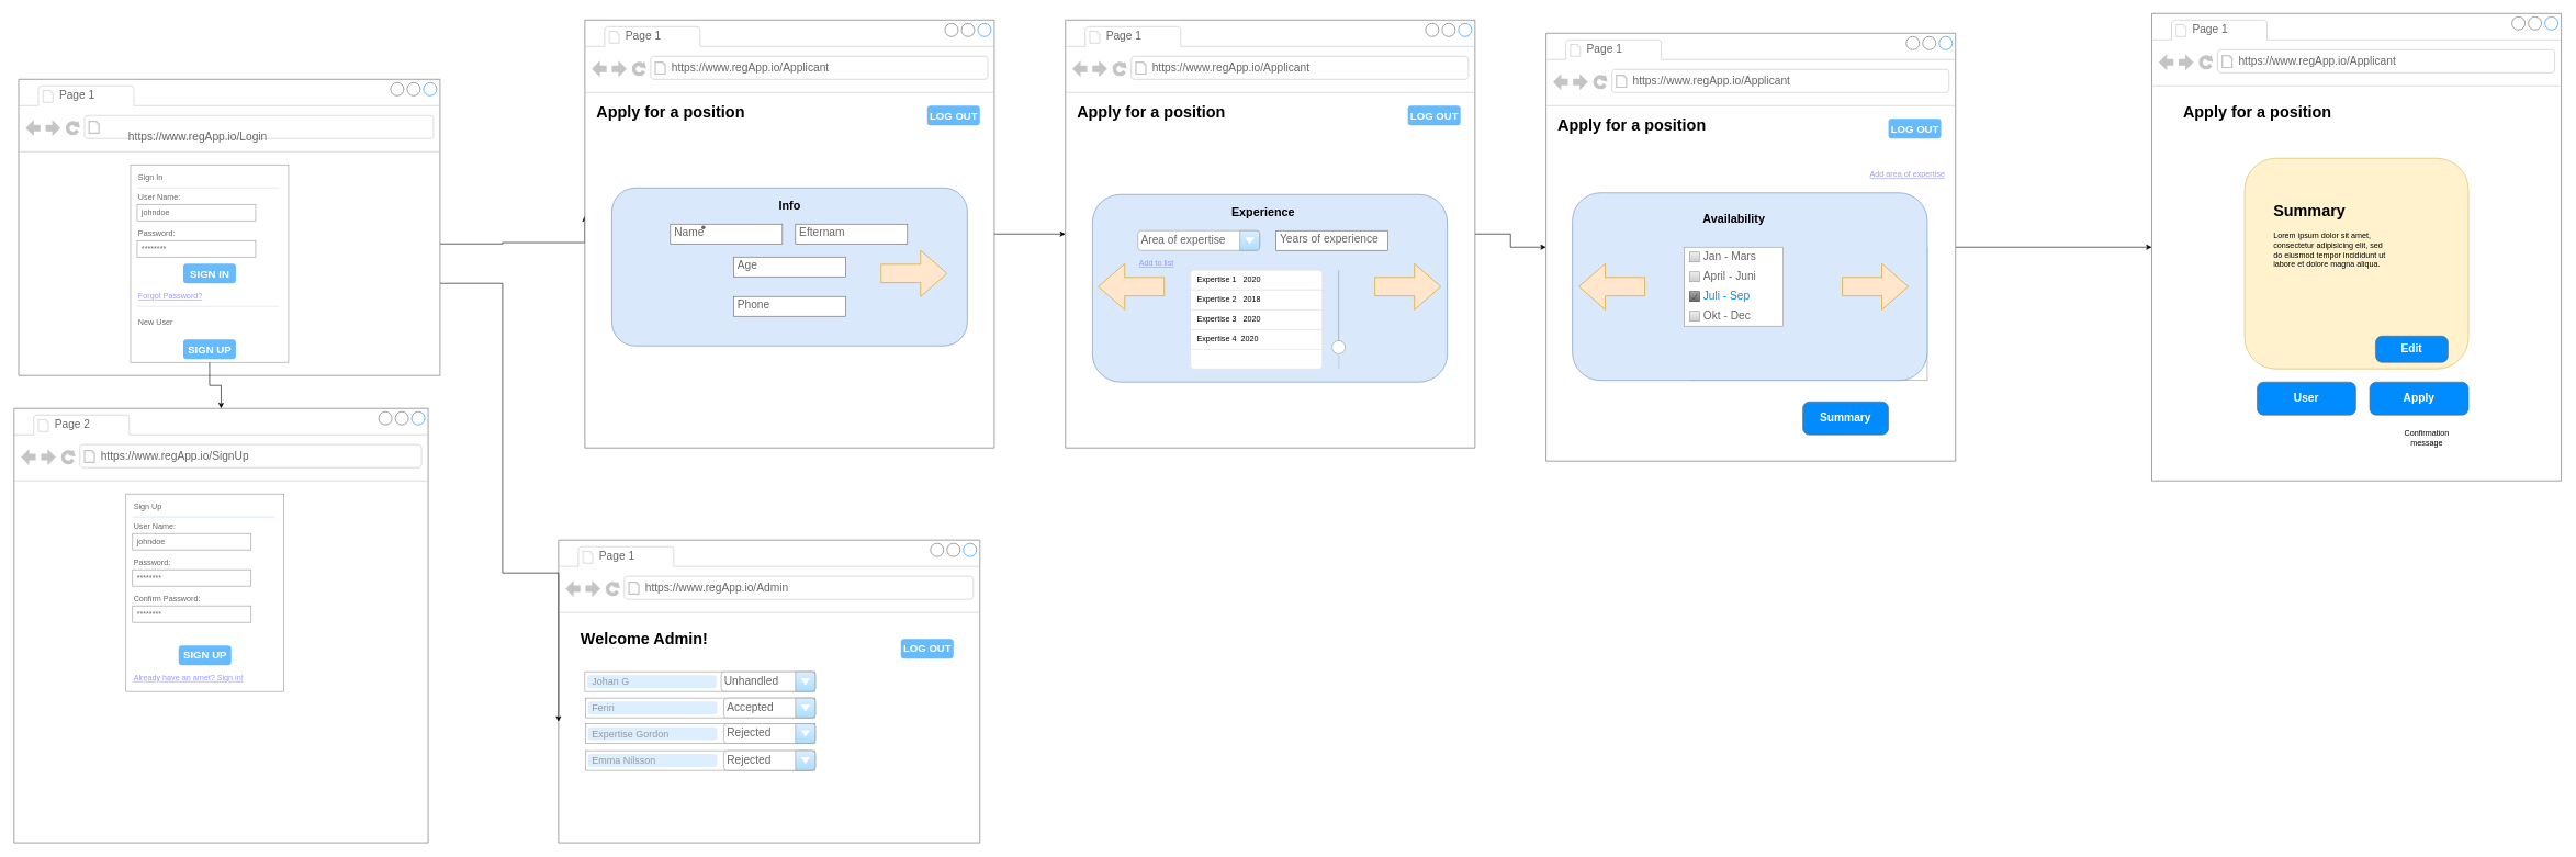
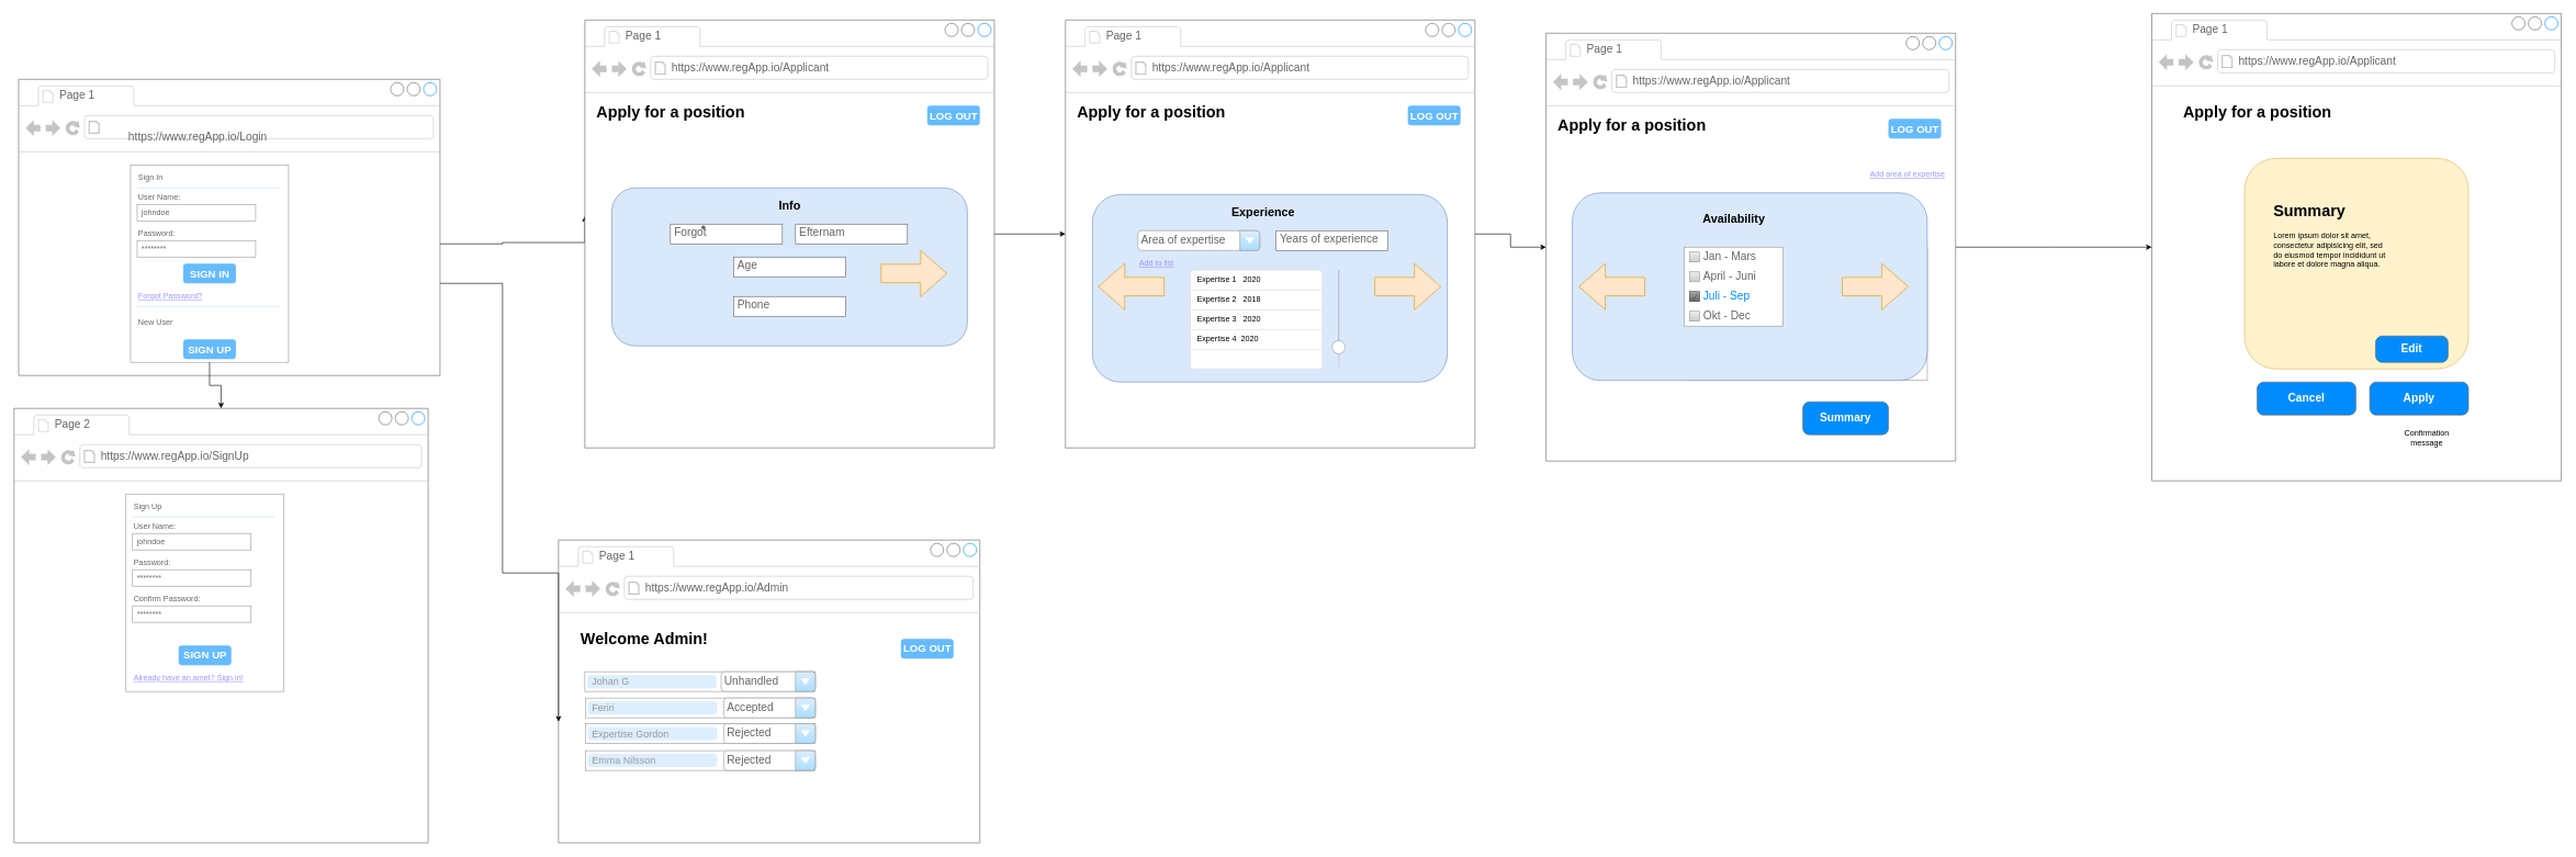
- <mxCell id="66" value="Name" style="strokeWidth=1;shadow=0;dashed=0;align=center;html=1;shape=mxgraph.mockup.text.textBox;fontColor=#666666;align=left;fontSize=17;spacingLeft=4;spacingTop=-3;strokeColor=#666666;mainText=" parent="59" vertex="1"><mxGeometry x="130" y="310" width="170" height="30" as="geometry" /></mxCell>
+ <mxCell id="66" value="Forgot" style="strokeWidth=1;shadow=0;dashed=0;align=center;html=1;shape=mxgraph.mockup.text.textBox;fontColor=#666666;align=left;fontSize=17;spacingLeft=4;spacingTop=-3;strokeColor=#666666;mainText=" parent="59" vertex="1"><mxGeometry x="130" y="310" width="170" height="30" as="geometry" /></mxCell>
- <mxCell id="78" value="User" style="strokeWidth=1;shadow=0;dashed=0;align=center;html=1;shape=mxgraph.mockup.buttons.button;strokeColor=#666666;fontColor=#ffffff;mainText=;buttonStyle=round;fontSize=17;fontStyle=1;fillColor=#008cff;whiteSpace=wrap;" parent="72" vertex="1"><mxGeometry x="160" y="560" width="150" height="50" as="geometry" /></mxCell>
+ <mxCell id="78" value="Cancel" style="strokeWidth=1;shadow=0;dashed=0;align=center;html=1;shape=mxgraph.mockup.buttons.button;strokeColor=#666666;fontColor=#ffffff;mainText=;buttonStyle=round;fontSize=17;fontStyle=1;fillColor=#008cff;whiteSpace=wrap;" parent="72" vertex="1"><mxGeometry x="160" y="560" width="150" height="50" as="geometry" /></mxCell>
